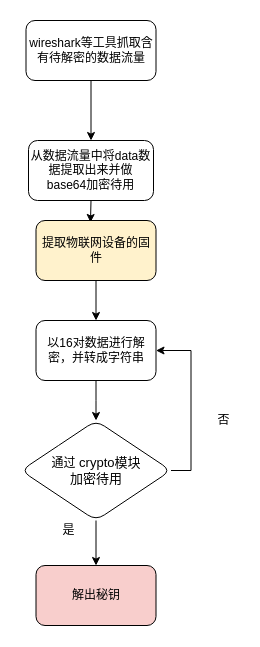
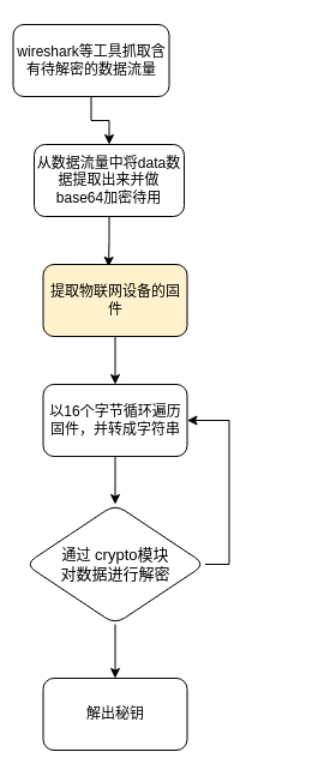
- <mxCell id="3" value="wireshark等工具抓取含有待解密的数据流量" style="rounded=1;whiteSpace=wrap;html=1;fontSize=12;glass=0;strokeWidth=1;shadow=0;" parent="1" vertex="1"><mxGeometry x="25.5" y="20" width="130" height="60" as="geometry" /></mxCell>
+ <mxCell id="3" value="wireshark等工具抓取含有待解密的数据流量" style="rounded=1;whiteSpace=wrap;html=1;fontSize=12;glass=0;strokeWidth=1;shadow=0;" parent="1" vertex="1"><mxGeometry x="10.5" y="20" width="130" height="60" as="geometry" /></mxCell>
- <mxCell id="5" value="从数据流量中将data数据提取出来并做base64加密待用" style="rounded=1;whiteSpace=wrap;html=1;" vertex="1" parent="1"><mxGeometry x="28" y="140" width="125" height="60" as="geometry" /></mxCell>
+ <mxCell id="5" value="从数据流量中将data数据提取出来并做base64加密待用" style="rounded=1;whiteSpace=wrap;html=1;" vertex="1" parent="1"><mxGeometry x="28" y="120" width="125" height="60" as="geometry" /></mxCell>
- <mxCell id="9" value="以16对数据进行解密，并转成字符串" style="whiteSpace=wrap;html=1;rounded=1;" vertex="1" parent="1"><mxGeometry x="35.5" y="320" width="120" height="60" as="geometry" /></mxCell>
+ <mxCell id="9" value="以16个字节循环遍历固件，并转成字符串" style="whiteSpace=wrap;html=1;rounded=1;" vertex="1" parent="1"><mxGeometry x="35.5" y="320" width="120" height="60" as="geometry" /></mxCell>
- <mxCell id="15" value="否" style="text;html=1;align=center;verticalAlign=middle;resizable=0;points=[];autosize=1;" vertex="1" parent="1"><mxGeometry x="208" y="410" width="30" height="20" as="geometry" /></mxCell>
- <mxCell id="12" value="&lt;span&gt;通过&lt;/span&gt;&lt;span class=&quot; newTimeFactor_before_abs c-color-gray2 m&quot; style=&quot;font-family: &amp;#34;arial&amp;#34; , sans-serif ; font-size: 13px ; background-color: rgb(255 , 255 , 255)&quot;&gt;&amp;nbsp;&lt;/span&gt;&lt;span style=&quot;font-family: &amp;#34;arial&amp;#34; , sans-serif ; font-size: 13px ; background-color: rgb(255 , 255 , 255)&quot;&gt;crypto&lt;/span&gt;&lt;span style=&quot;font-family: &amp;#34;arial&amp;#34; , sans-serif ; font-size: 13px ; background-color: rgb(255 , 255 , 255)&quot;&gt;模块&lt;br&gt;加密待用&lt;/span&gt;" style="rhombus;whiteSpace=wrap;html=1;rounded=1;" vertex="1" parent="1"><mxGeometry x="20.5" y="420" width="150" height="100" as="geometry" /></mxCell>
+ <mxCell id="12" value="&lt;span&gt;通过&lt;/span&gt;&lt;span class=&quot; newTimeFactor_before_abs c-color-gray2 m&quot; style=&quot;font-family: &amp;#34;arial&amp;#34; , sans-serif ; font-size: 13px ; background-color: rgb(255 , 255 , 255)&quot;&gt;&amp;nbsp;&lt;/span&gt;&lt;span style=&quot;font-family: &amp;#34;arial&amp;#34; , sans-serif ; font-size: 13px ; background-color: rgb(255 , 255 , 255)&quot;&gt;crypto&lt;/span&gt;&lt;span style=&quot;font-family: &amp;#34;arial&amp;#34; , sans-serif ; font-size: 13px ; background-color: rgb(255 , 255 , 255)&quot;&gt;模块&lt;br&gt;对数据进行解密&lt;/span&gt;" style="rhombus;whiteSpace=wrap;html=1;rounded=1;" vertex="1" parent="1"><mxGeometry x="20.5" y="420" width="150" height="100" as="geometry" /></mxCell>
- <mxCell id="14" value="是" style="text;html=1;align=center;verticalAlign=middle;resizable=0;points=[];autosize=1;" vertex="1" parent="1"><mxGeometry x="53" y="520" width="30" height="20" as="geometry" /></mxCell>
- <mxCell id="13" value="解出秘钥" style="whiteSpace=wrap;html=1;rounded=1;fillColor=#f8cecc;" vertex="1" parent="1"><mxGeometry x="35.5" y="565" width="120" height="60" as="geometry" /></mxCell>
+ <mxCell id="13" value="解出秘钥" style="whiteSpace=wrap;html=1;rounded=1;" vertex="1" parent="1"><mxGeometry x="35.5" y="565" width="120" height="60" as="geometry" /></mxCell>
